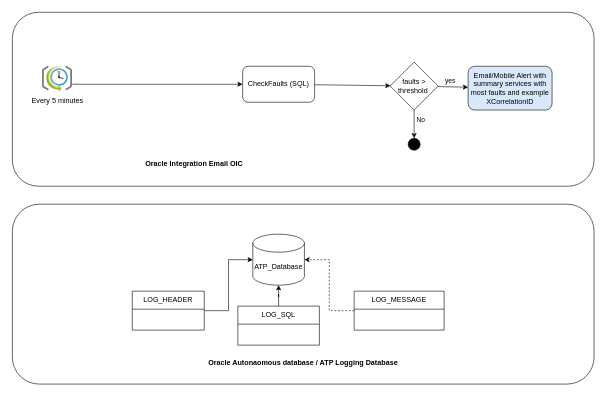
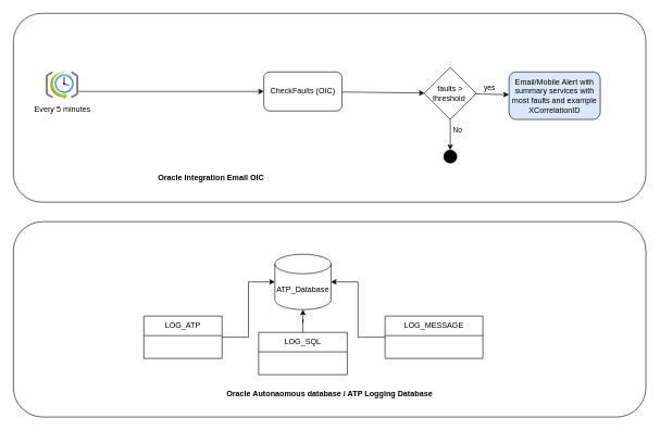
- <mxCell id="5" value="CheckFaults (SQL)" style="rounded=1;whiteSpace=wrap;html=1;" parent="1" vertex="1"><mxGeometry x="404" y="110" width="120" height="60" as="geometry" /></mxCell>
+ <mxCell id="5" value="CheckFaults (OIC)" style="rounded=1;whiteSpace=wrap;html=1;" parent="1" vertex="1"><mxGeometry x="404" y="110" width="120" height="60" as="geometry" /></mxCell>
- <mxCell id="21" style="edgeStyle=orthogonalEdgeStyle;rounded=0;orthogonalLoop=1;jettySize=auto;html=1;entryX=1;entryY=0.5;entryDx=0;entryDy=0;entryPerimeter=0;dashed=1;" edge="1" parent="1" source="19" target="7"><mxGeometry relative="1" as="geometry" /></mxCell>
+ <mxCell id="21" style="edgeStyle=orthogonalEdgeStyle;rounded=0;orthogonalLoop=1;jettySize=auto;html=1;entryX=1;entryY=0.5;entryDx=0;entryDy=0;entryPerimeter=0;" edge="1" parent="1" source="19" target="7"><mxGeometry relative="1" as="geometry" /></mxCell>
- <mxCell id="16" value="LOG_HEADER" style="swimlane;fontStyle=0;childLayout=stackLayout;horizontal=1;startSize=30;horizontalStack=0;resizeParent=1;resizeParentMax=0;resizeLast=0;collapsible=1;marginBottom=0;whiteSpace=wrap;html=1;" vertex="1" parent="1"><mxGeometry x="220" y="485" width="120" height="65" as="geometry" /></mxCell>
+ <mxCell id="16" value="LOG_ATP" style="swimlane;fontStyle=0;childLayout=stackLayout;horizontal=1;startSize=30;horizontalStack=0;resizeParent=1;resizeParentMax=0;resizeLast=0;collapsible=1;marginBottom=0;whiteSpace=wrap;html=1;" vertex="1" parent="1"><mxGeometry x="220" y="485" width="120" height="65" as="geometry" /></mxCell>
